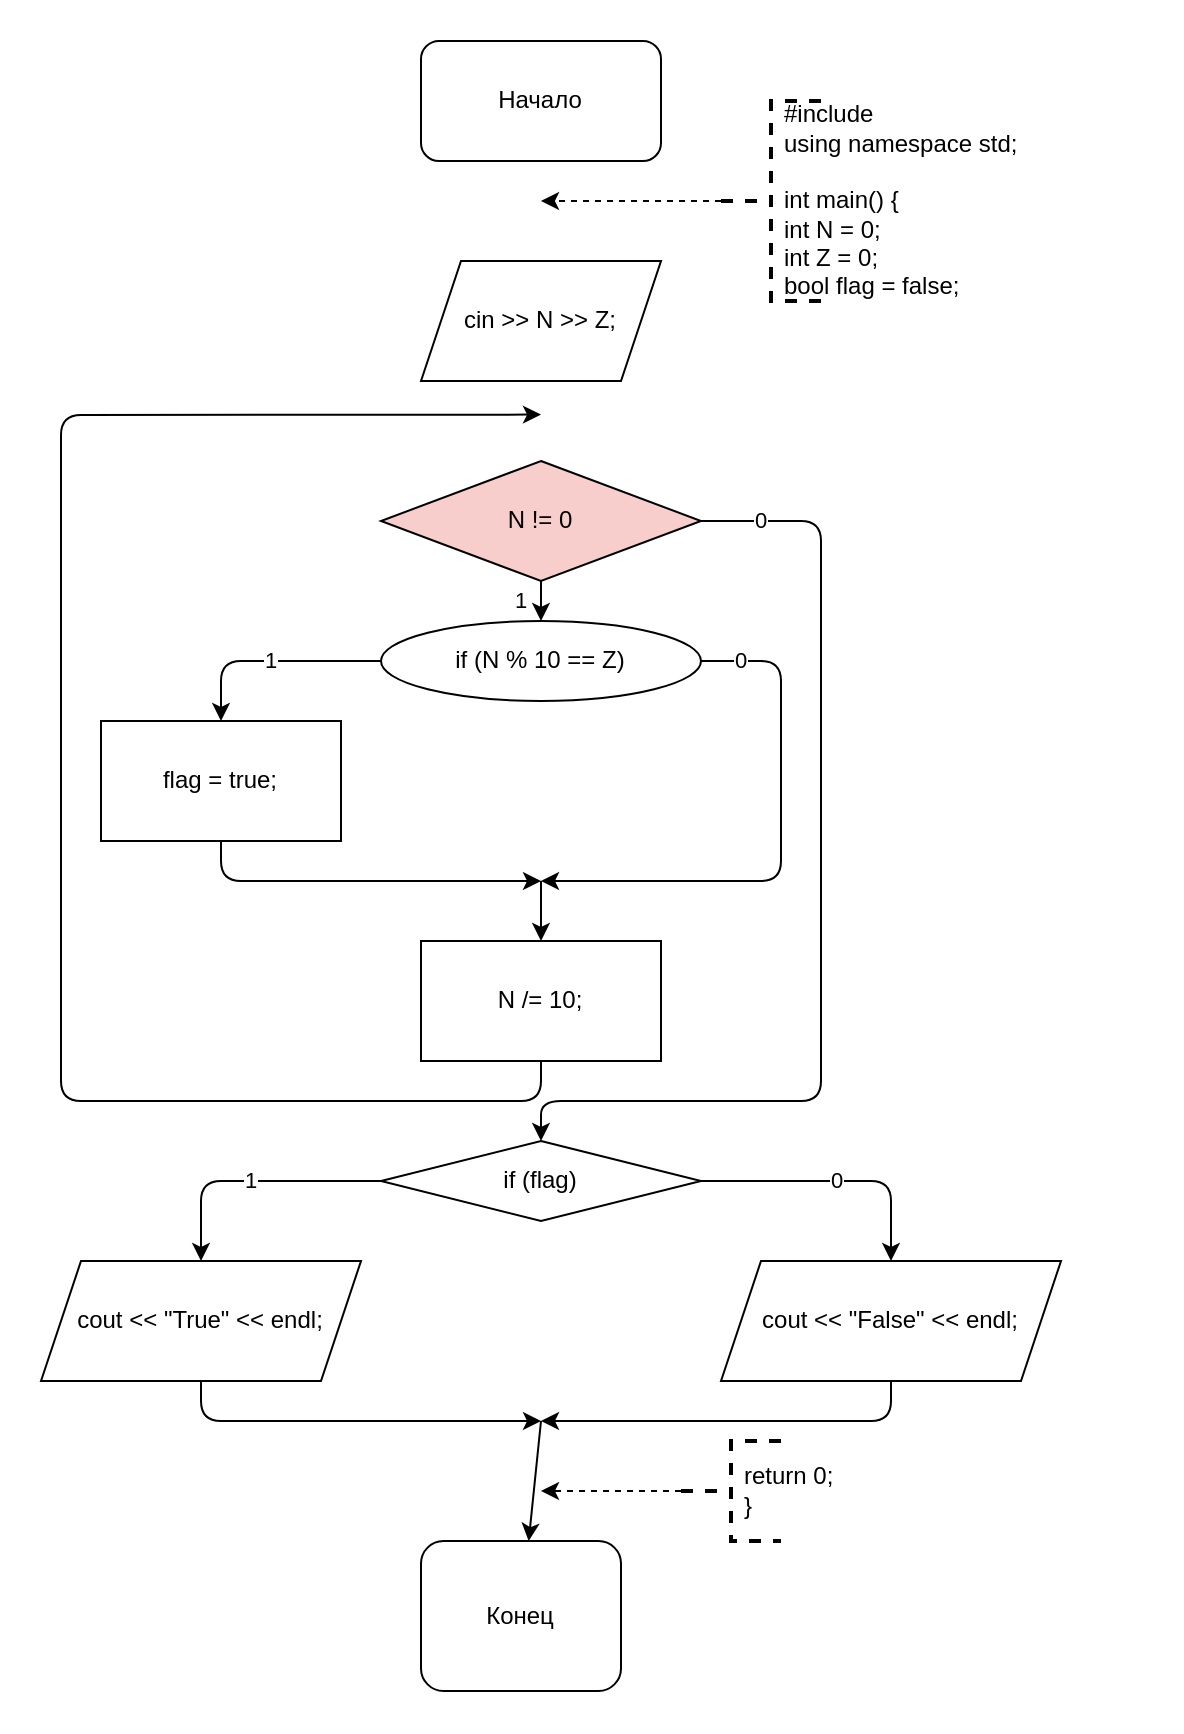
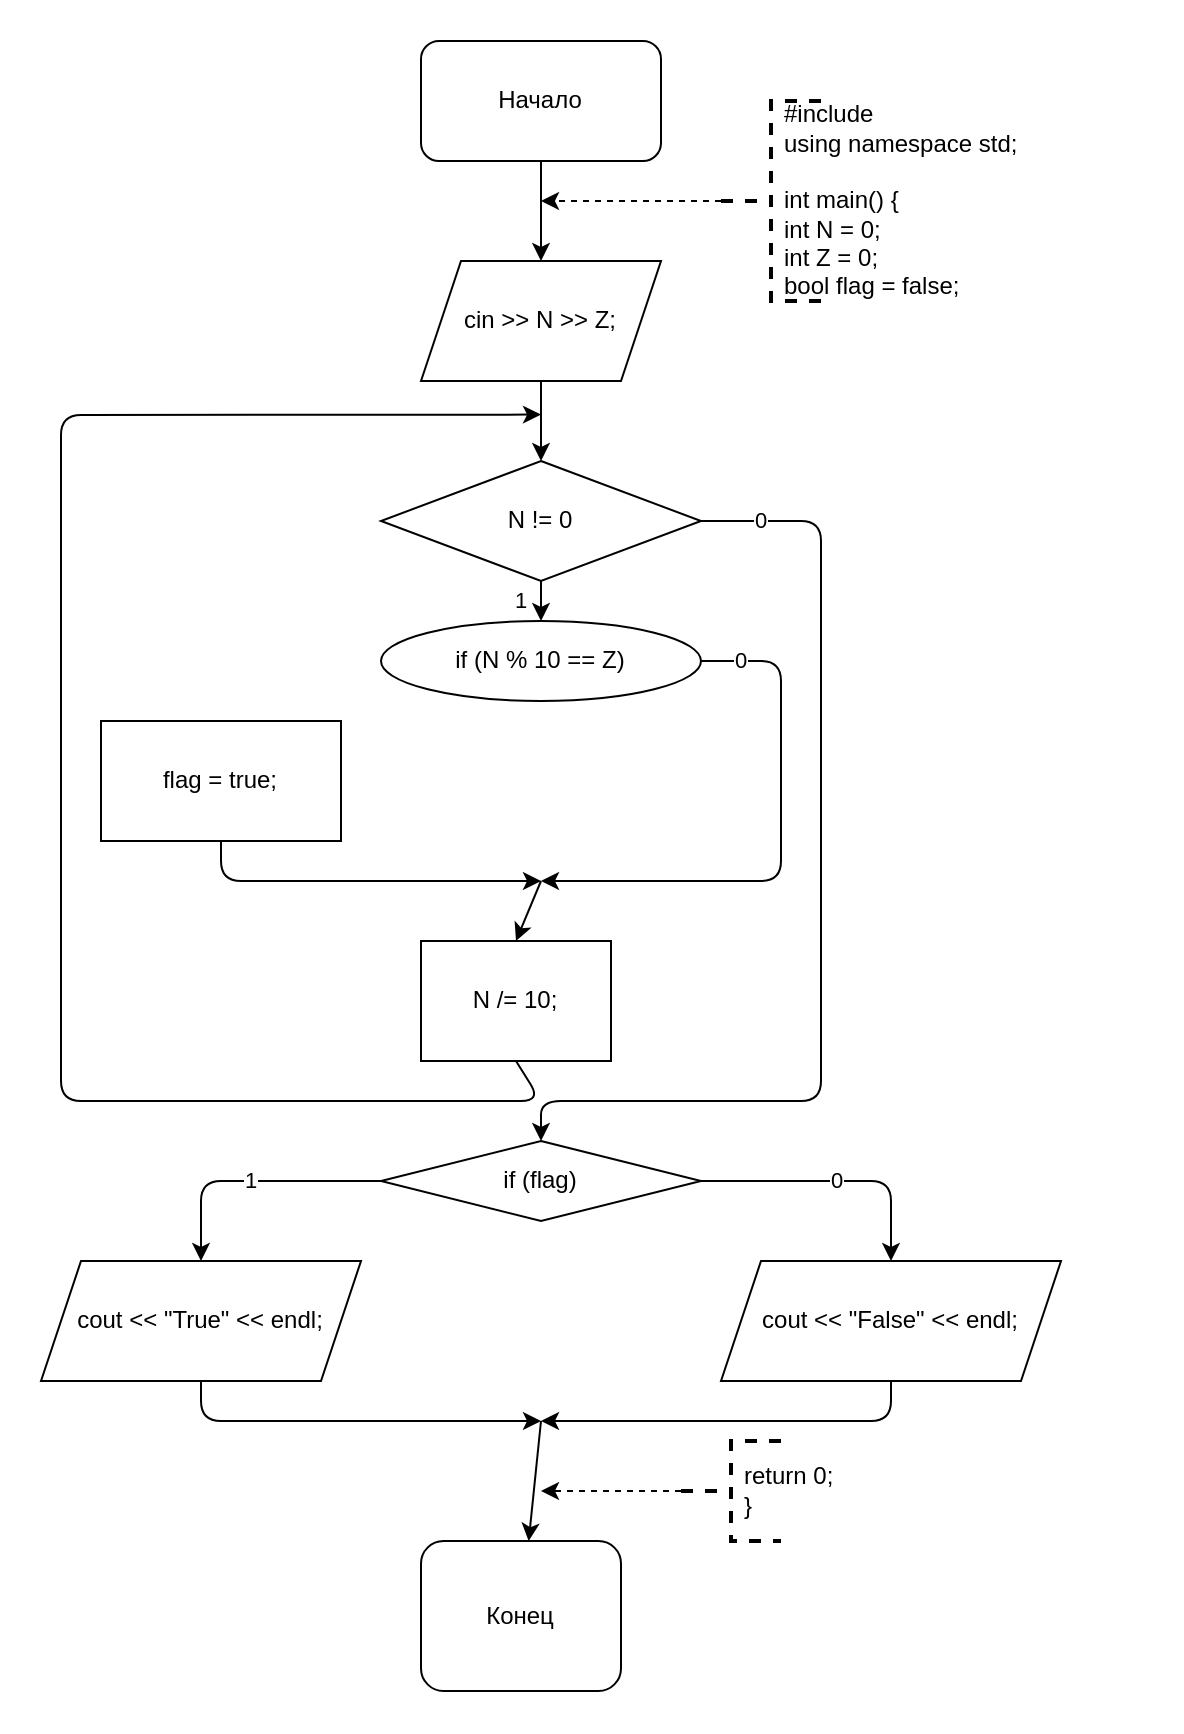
+ <mxCell id="2" style="edgeStyle=orthogonalEdgeStyle;rounded=1;orthogonalLoop=1;jettySize=auto;html=1;entryX=0.5;entryY=0;entryDx=0;entryDy=0;" edge="1" parent="1" source="3" target="5"><mxGeometry relative="1" as="geometry" /></mxCell>
+ <mxCell id="4" style="edgeStyle=orthogonalEdgeStyle;rounded=1;orthogonalLoop=1;jettySize=auto;html=1;entryX=0.5;entryY=0;entryDx=0;entryDy=0;" edge="1" parent="1" source="5" target="7"><mxGeometry relative="1" as="geometry" /></mxCell>
- <mxCell id="7" value="N != 0" style="rhombus;whiteSpace=wrap;html=1;fillColor=#f8cecc;" vertex="1" parent="1"><mxGeometry x="190" y="230" width="160" height="60" as="geometry" /></mxCell>
+ <mxCell id="7" value="N != 0" style="rhombus;whiteSpace=wrap;html=1;" vertex="1" parent="1"><mxGeometry x="190" y="230" width="160" height="60" as="geometry" /></mxCell>
- <mxCell id="8" value="1" style="edgeStyle=orthogonalEdgeStyle;rounded=1;orthogonalLoop=1;jettySize=auto;html=1;" edge="1" parent="1" source="9" target="10"><mxGeometry relative="1" as="geometry"><mxPoint x="110" y="360" as="targetPoint" /></mxGeometry></mxCell>
- <mxCell id="13" value="N /= 10;" style="rounded=0;whiteSpace=wrap;html=1;" vertex="1" parent="1"><mxGeometry x="210" y="470" width="120" height="60" as="geometry" /></mxCell>
+ <mxCell id="13" value="N /= 10;" style="rounded=0;whiteSpace=wrap;html=1;" vertex="1" parent="1"><mxGeometry x="210" y="470" width="95" height="60" as="geometry" /></mxCell>
